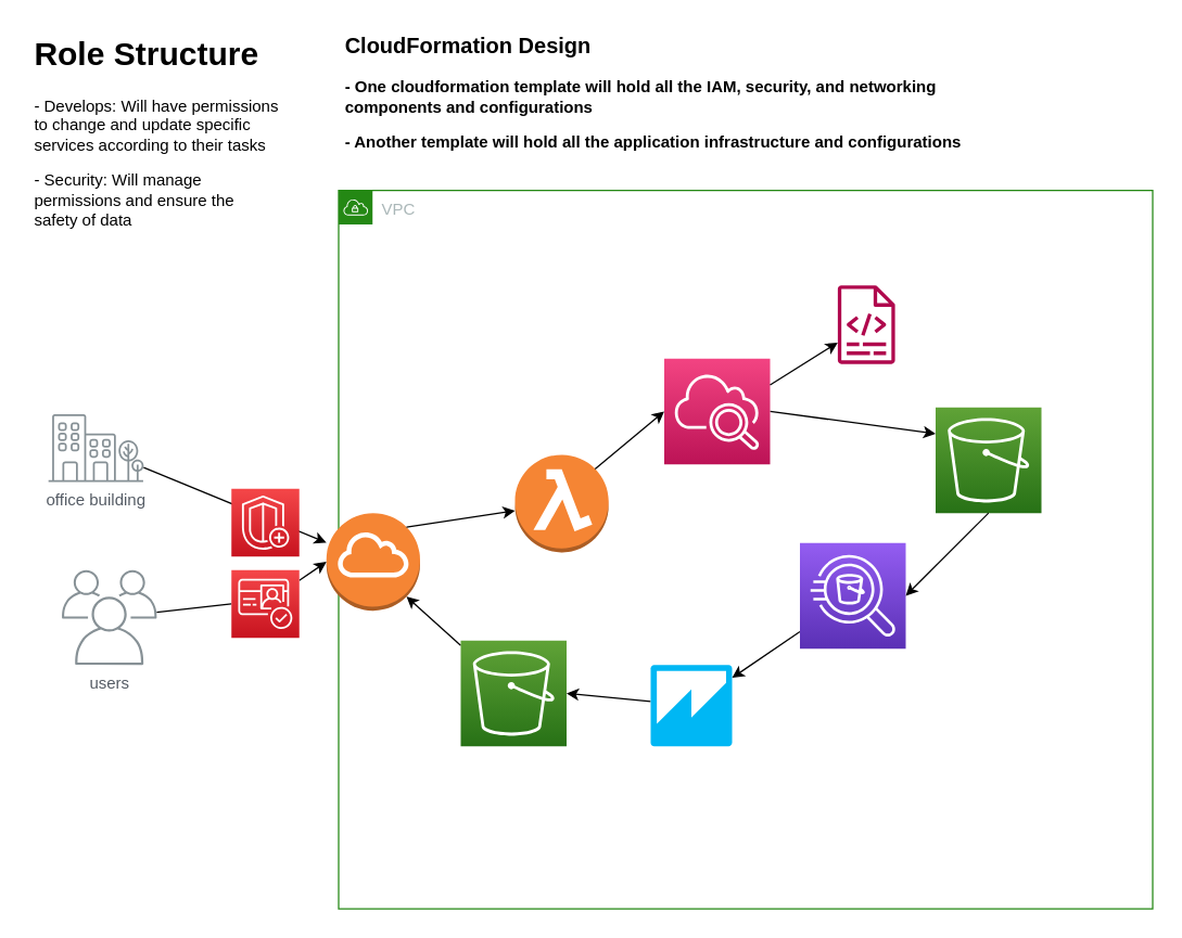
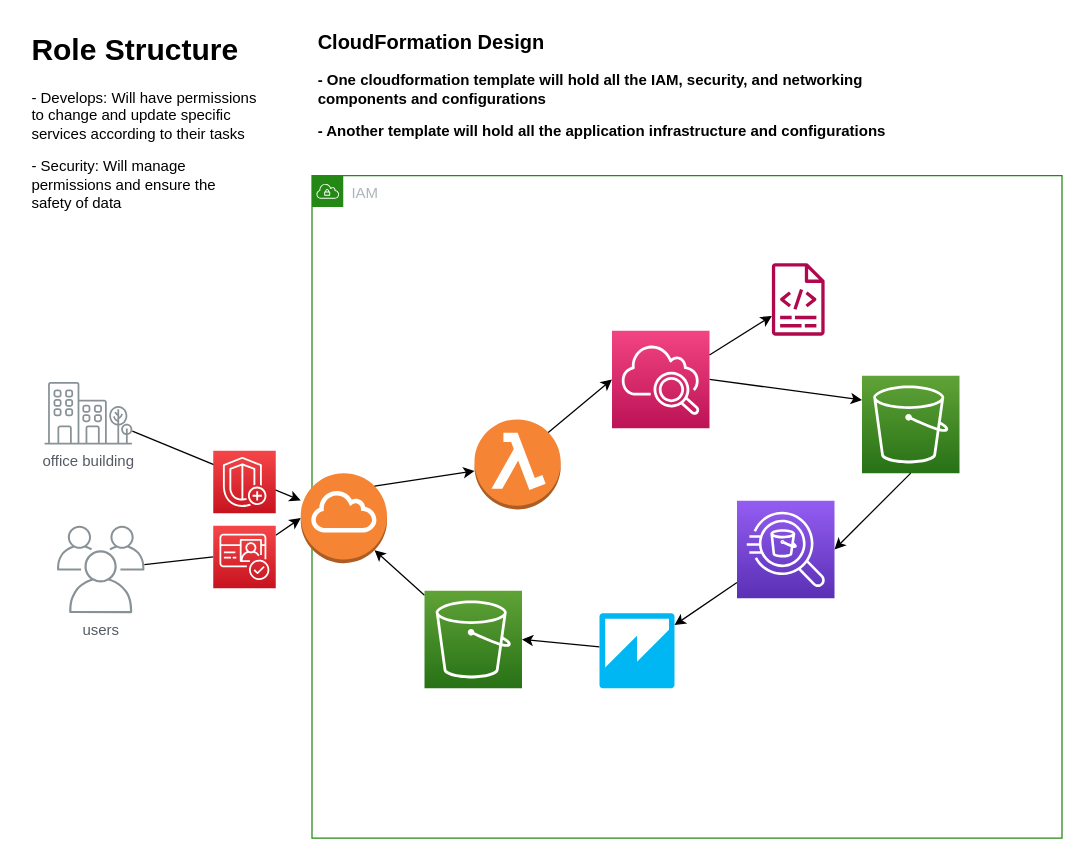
- <mxCell id="2" value="VPC" style="points=[[0,0],[0.25,0],[0.5,0],[0.75,0],[1,0],[1,0.25],[1,0.5],[1,0.75],[1,1],[0.75,1],[0.5,1],[0.25,1],[0,1],[0,0.75],[0,0.5],[0,0.25]];outlineConnect=0;gradientColor=none;html=1;whiteSpace=wrap;fontSize=12;fontStyle=0;container=1;pointerEvents=0;collapsible=0;recursiveResize=0;shape=mxgraph.aws4.group;grIcon=mxgraph.aws4.group_vpc;strokeColor=#248814;fillColor=none;verticalAlign=top;align=left;spacingLeft=30;fontColor=#AAB7B8;dashed=0;" vertex="1" parent="1"><mxGeometry x="249" y="140" width="600" height="530" as="geometry" /></mxCell>
+ <mxCell id="2" value="IAM" style="points=[[0,0],[0.25,0],[0.5,0],[0.75,0],[1,0],[1,0.25],[1,0.5],[1,0.75],[1,1],[0.75,1],[0.5,1],[0.25,1],[0,1],[0,0.75],[0,0.5],[0,0.25]];outlineConnect=0;gradientColor=none;html=1;whiteSpace=wrap;fontSize=12;fontStyle=0;container=1;pointerEvents=0;collapsible=0;recursiveResize=0;shape=mxgraph.aws4.group;grIcon=mxgraph.aws4.group_vpc;strokeColor=#248814;fillColor=none;verticalAlign=top;align=left;spacingLeft=30;fontColor=#AAB7B8;dashed=0;" vertex="1" parent="1"><mxGeometry x="249" y="140" width="600" height="530" as="geometry" /></mxCell>
